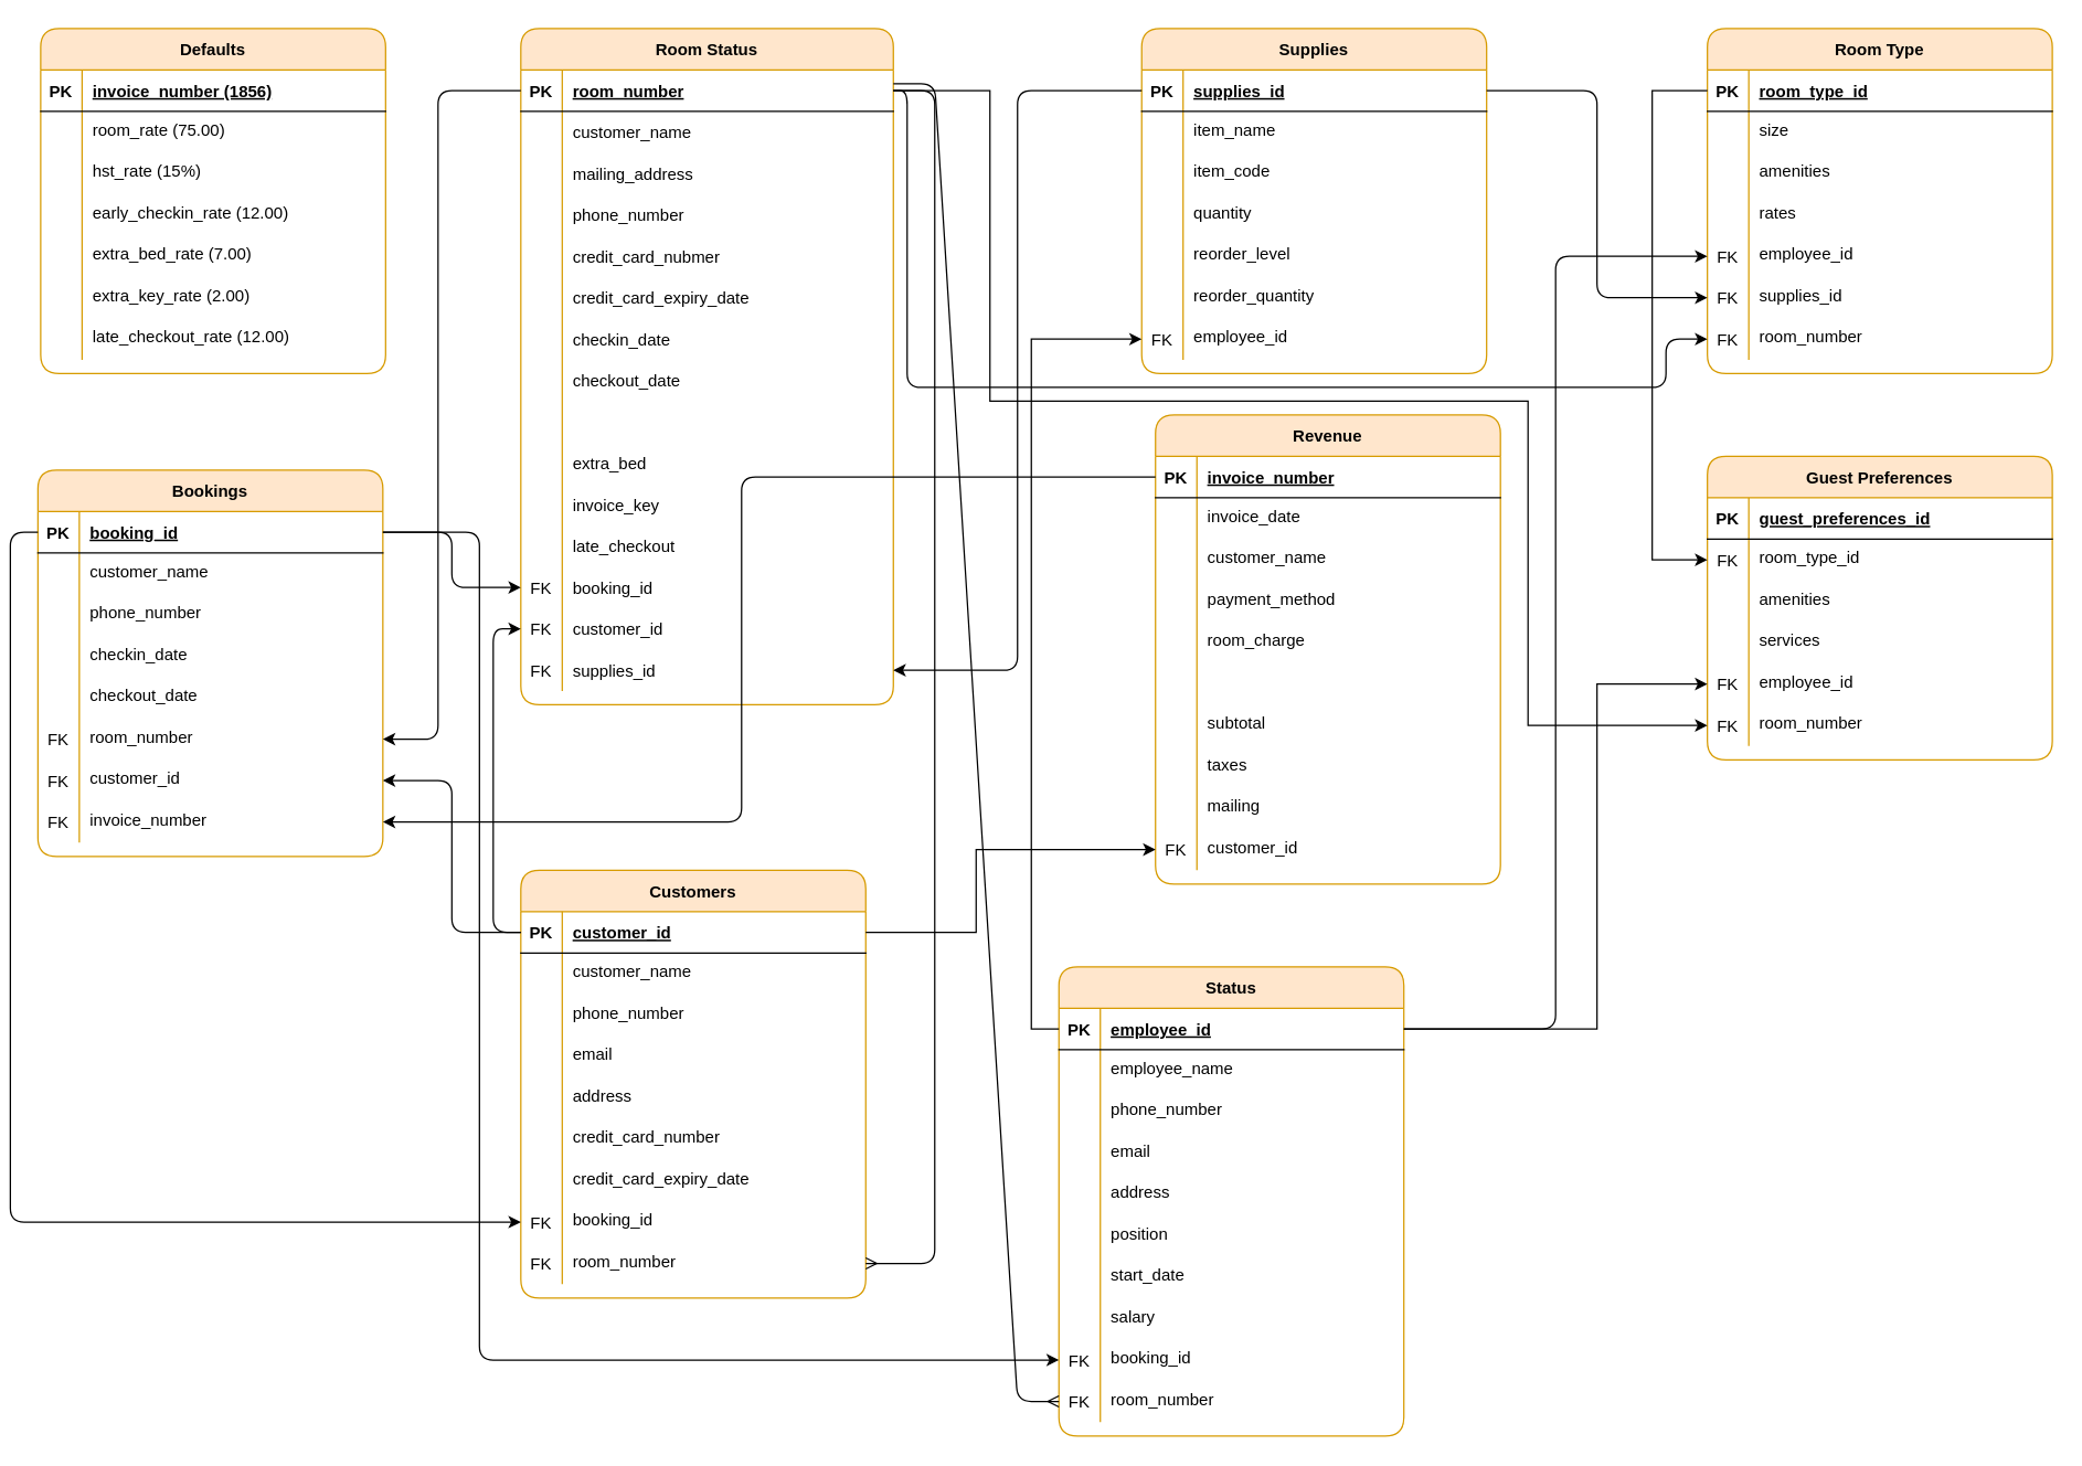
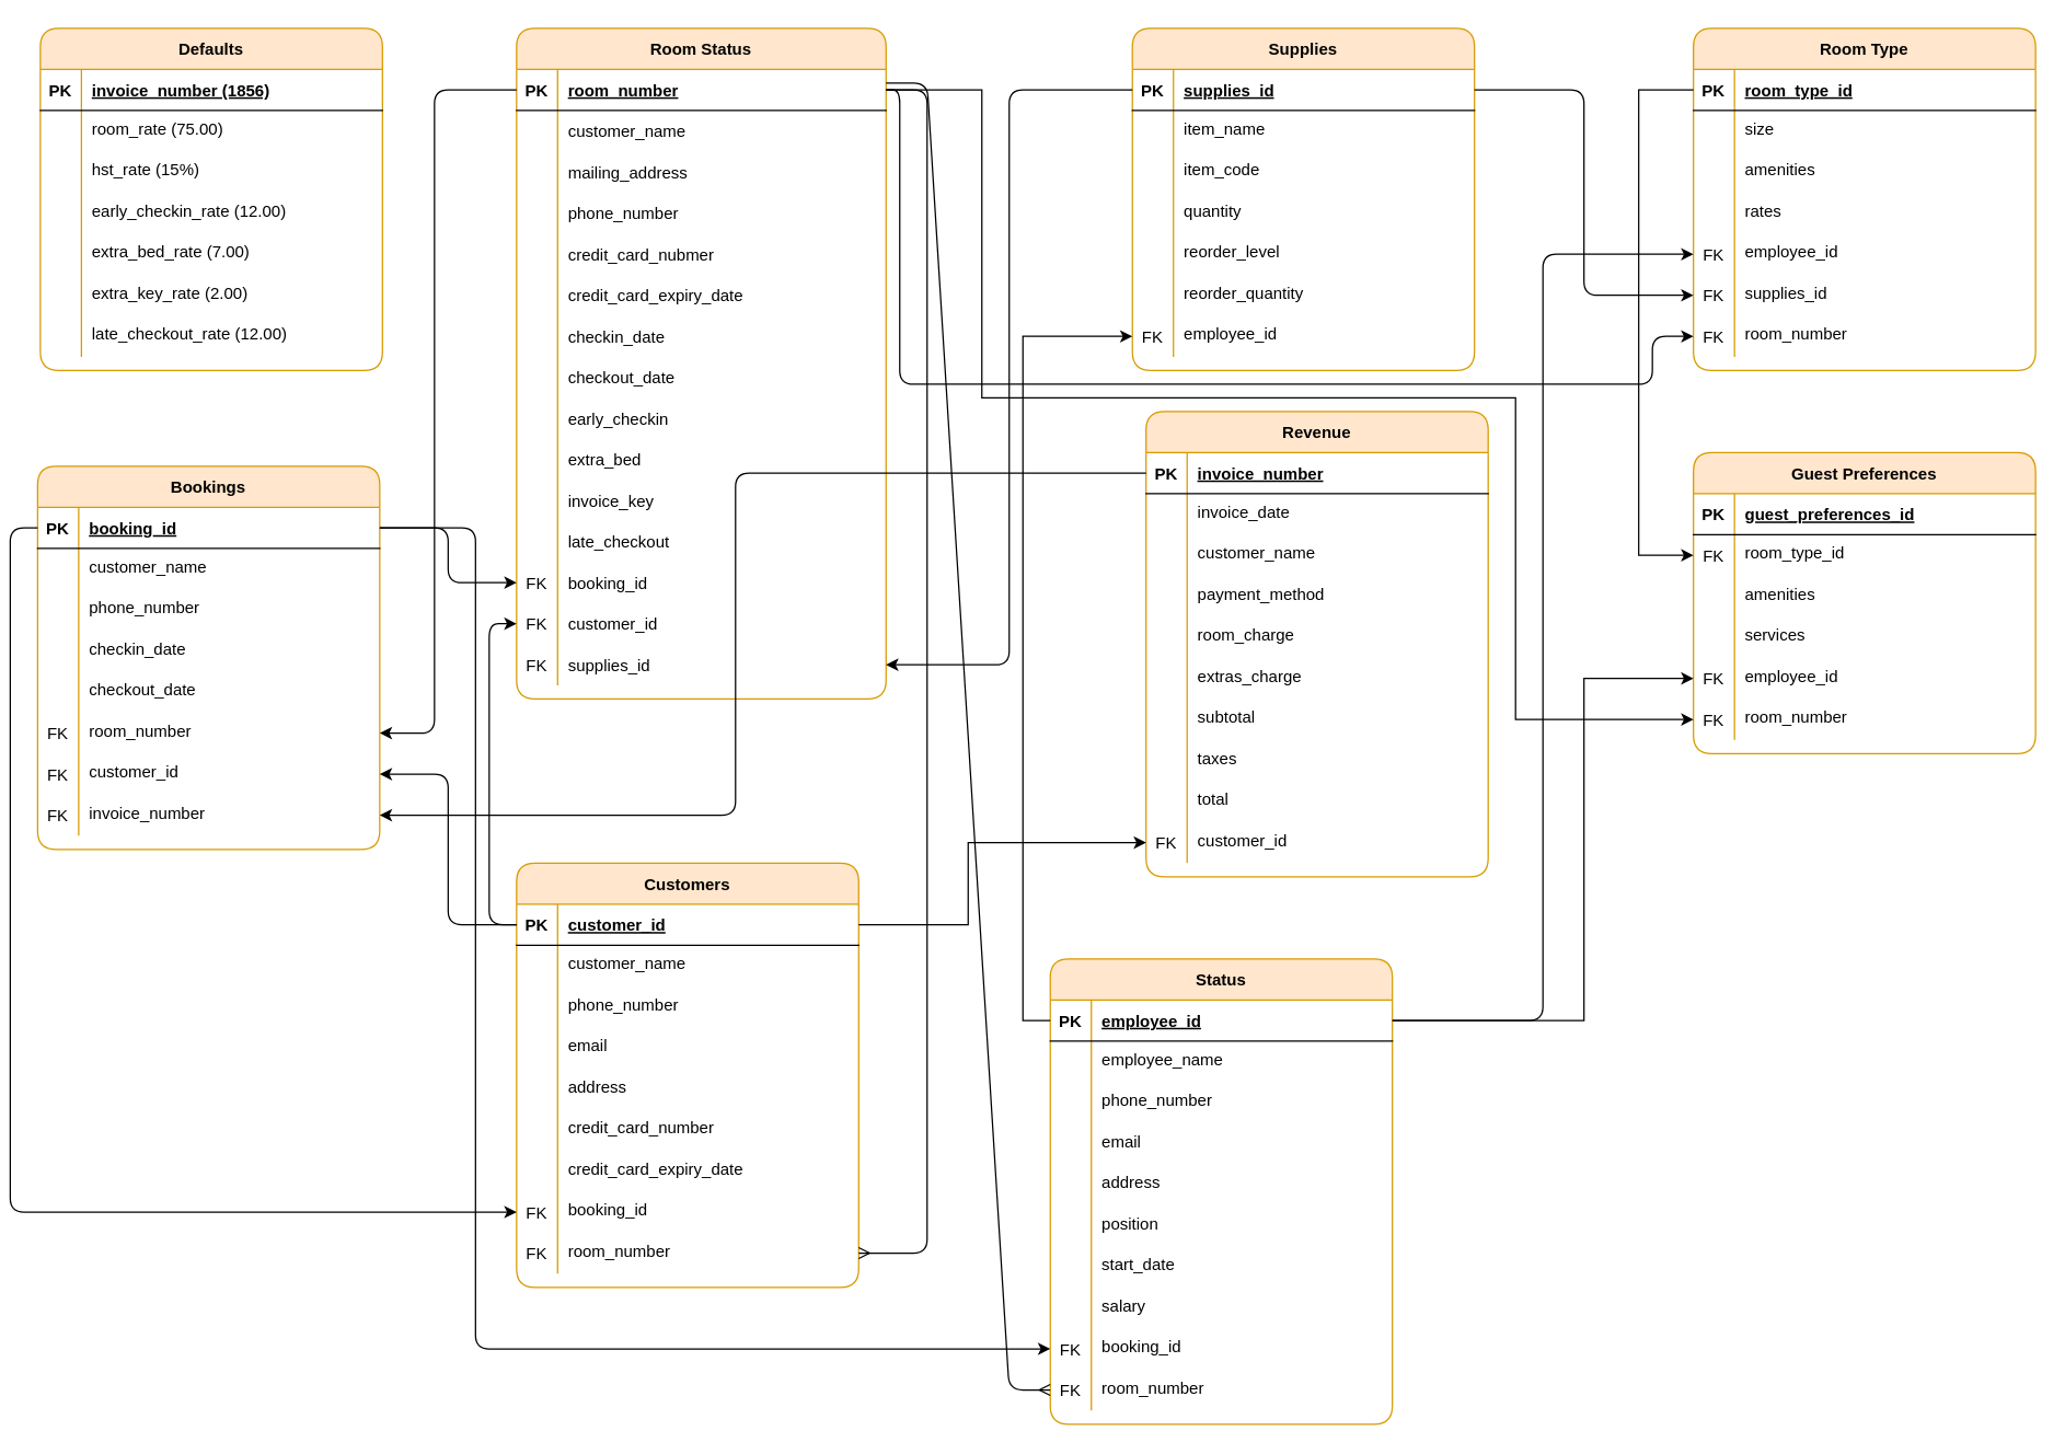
+ <mxCell id="29" value="early_checkin" style="shape=partialRectangle;overflow=hidden;connectable=0;fillColor=none;top=0;left=0;bottom=0;right=0;align=left;spacingLeft=6;rounded=1;" vertex="1" parent="27"><mxGeometry x="30" width="240" height="30" as="geometry"><mxRectangle width="240" height="30" as="alternateBounds" /></mxGeometry></mxCell>
+ <mxCell id="113" value="extras_charge" style="shape=partialRectangle;overflow=hidden;connectable=0;fillColor=none;top=0;left=0;bottom=0;right=0;align=left;spacingLeft=6;verticalAlign=top;rounded=1;" vertex="1" parent="111"><mxGeometry x="30" width="220" height="30" as="geometry"><mxRectangle width="220" height="30" as="alternateBounds" /></mxGeometry></mxCell>
- <mxCell id="122" value="mailing" style="shape=partialRectangle;overflow=hidden;connectable=0;fillColor=none;top=0;left=0;bottom=0;right=0;align=left;spacingLeft=6;verticalAlign=top;rounded=1;" vertex="1" parent="120"><mxGeometry x="30" width="220" height="30" as="geometry"><mxRectangle width="220" height="30" as="alternateBounds" /></mxGeometry></mxCell>
+ <mxCell id="122" value="total" style="shape=partialRectangle;overflow=hidden;connectable=0;fillColor=none;top=0;left=0;bottom=0;right=0;align=left;spacingLeft=6;verticalAlign=top;rounded=1;" vertex="1" parent="120"><mxGeometry x="30" width="220" height="30" as="geometry"><mxRectangle width="220" height="30" as="alternateBounds" /></mxGeometry></mxCell>
